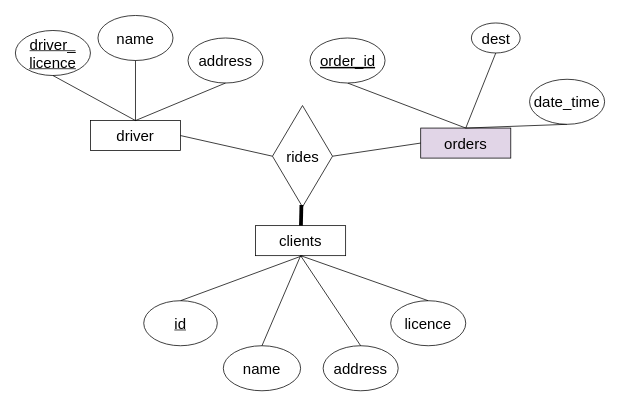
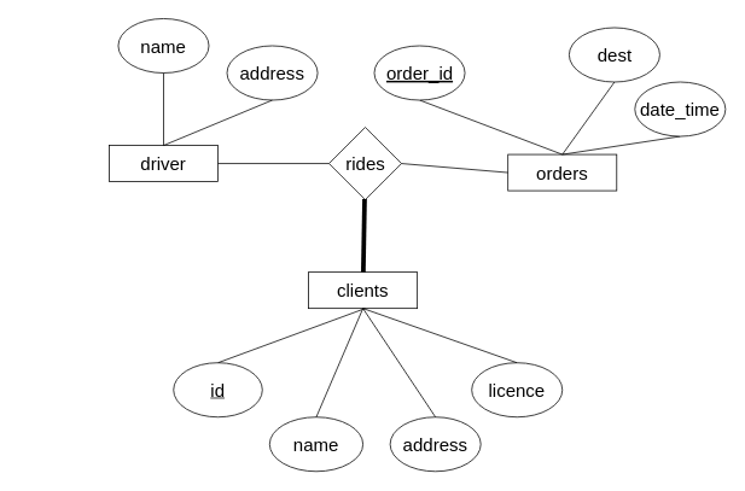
- <mxCell id="21" value="&lt;font style=&quot;font-size: 20px&quot;&gt;dest&lt;/font&gt;" style="ellipse;whiteSpace=wrap;html=1;" vertex="1" parent="1"><mxGeometry x="627.5" y="30" width="65" height="40" as="geometry" /></mxCell>
+ <mxCell id="21" value="&lt;font style=&quot;font-size: 20px&quot;&gt;dest&lt;/font&gt;" style="ellipse;whiteSpace=wrap;html=1;" vertex="1" parent="1"><mxGeometry x="627.5" y="30" width="100" height="60" as="geometry" /></mxCell>
- <mxCell id="3" value="&lt;u&gt;&lt;font style=&quot;font-size: 20px&quot;&gt;driver_ licence&lt;/font&gt;&lt;/u&gt;" style="ellipse;whiteSpace=wrap;html=1;" parent="1" vertex="1"><mxGeometry x="20" y="40" width="100" height="60" as="geometry" /></mxCell>
- <mxCell id="11" value="" style="endArrow=none;html=1;exitX=0.5;exitY=1;exitDx=0;exitDy=0;entryX=0.5;entryY=0;entryDx=0;entryDy=0;" parent="1" source="3" target="4" edge="1"><mxGeometry width="50" height="50" relative="1" as="geometry"><mxPoint x="20" y="280" as="sourcePoint" /><mxPoint x="70" y="230" as="targetPoint" /></mxGeometry></mxCell>
- <mxCell id="25" value="&lt;font style=&quot;font-size: 20px&quot;&gt;date_time&lt;/font&gt;" style="ellipse;whiteSpace=wrap;html=1;" vertex="1" parent="1"><mxGeometry x="705" y="105" width="100" height="60" as="geometry" /></mxCell>
+ <mxCell id="25" value="&lt;font style=&quot;font-size: 20px&quot;&gt;date_time&lt;/font&gt;" style="ellipse;whiteSpace=wrap;html=1;" vertex="1" parent="1"><mxGeometry x="700" y="90" width="100" height="60" as="geometry" /></mxCell>
- <mxCell id="22" value="&lt;font style=&quot;font-size: 20px&quot;&gt;orders&lt;/font&gt;" style="rounded=0;whiteSpace=wrap;html=1;fillColor=#e1d5e7;" vertex="1" parent="1"><mxGeometry x="560" y="170" width="120" height="40" as="geometry" /></mxCell>
+ <mxCell id="22" value="&lt;font style=&quot;font-size: 20px&quot;&gt;orders&lt;/font&gt;" style="rounded=0;whiteSpace=wrap;html=1;" vertex="1" parent="1"><mxGeometry x="560" y="170" width="120" height="40" as="geometry" /></mxCell>
- <mxCell id="18" value="&lt;font style=&quot;font-size: 20px&quot;&gt;rides&lt;/font&gt;" style="rhombus;whiteSpace=wrap;html=1;" parent="1" vertex="1"><mxGeometry x="362.5" y="140" width="80" height="135" as="geometry" /></mxCell>
+ <mxCell id="18" value="&lt;font style=&quot;font-size: 20px&quot;&gt;rides&lt;/font&gt;" style="rhombus;whiteSpace=wrap;html=1;" parent="1" vertex="1"><mxGeometry x="362.5" y="140" width="80" height="80" as="geometry" /></mxCell>
